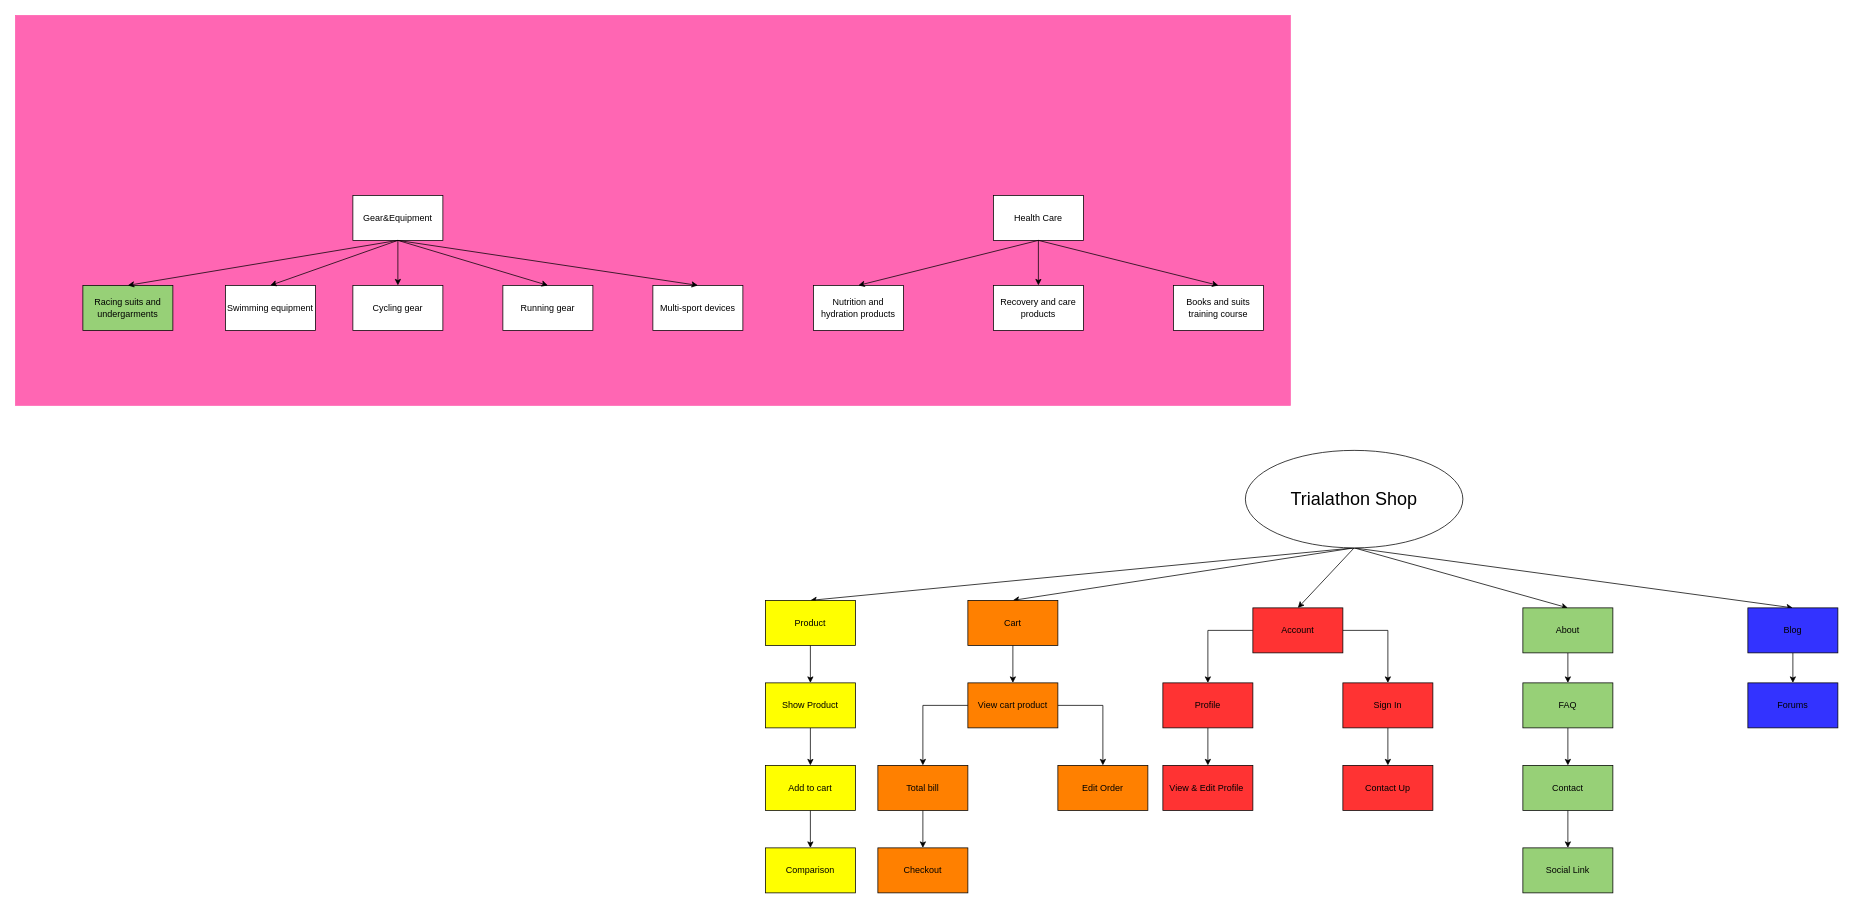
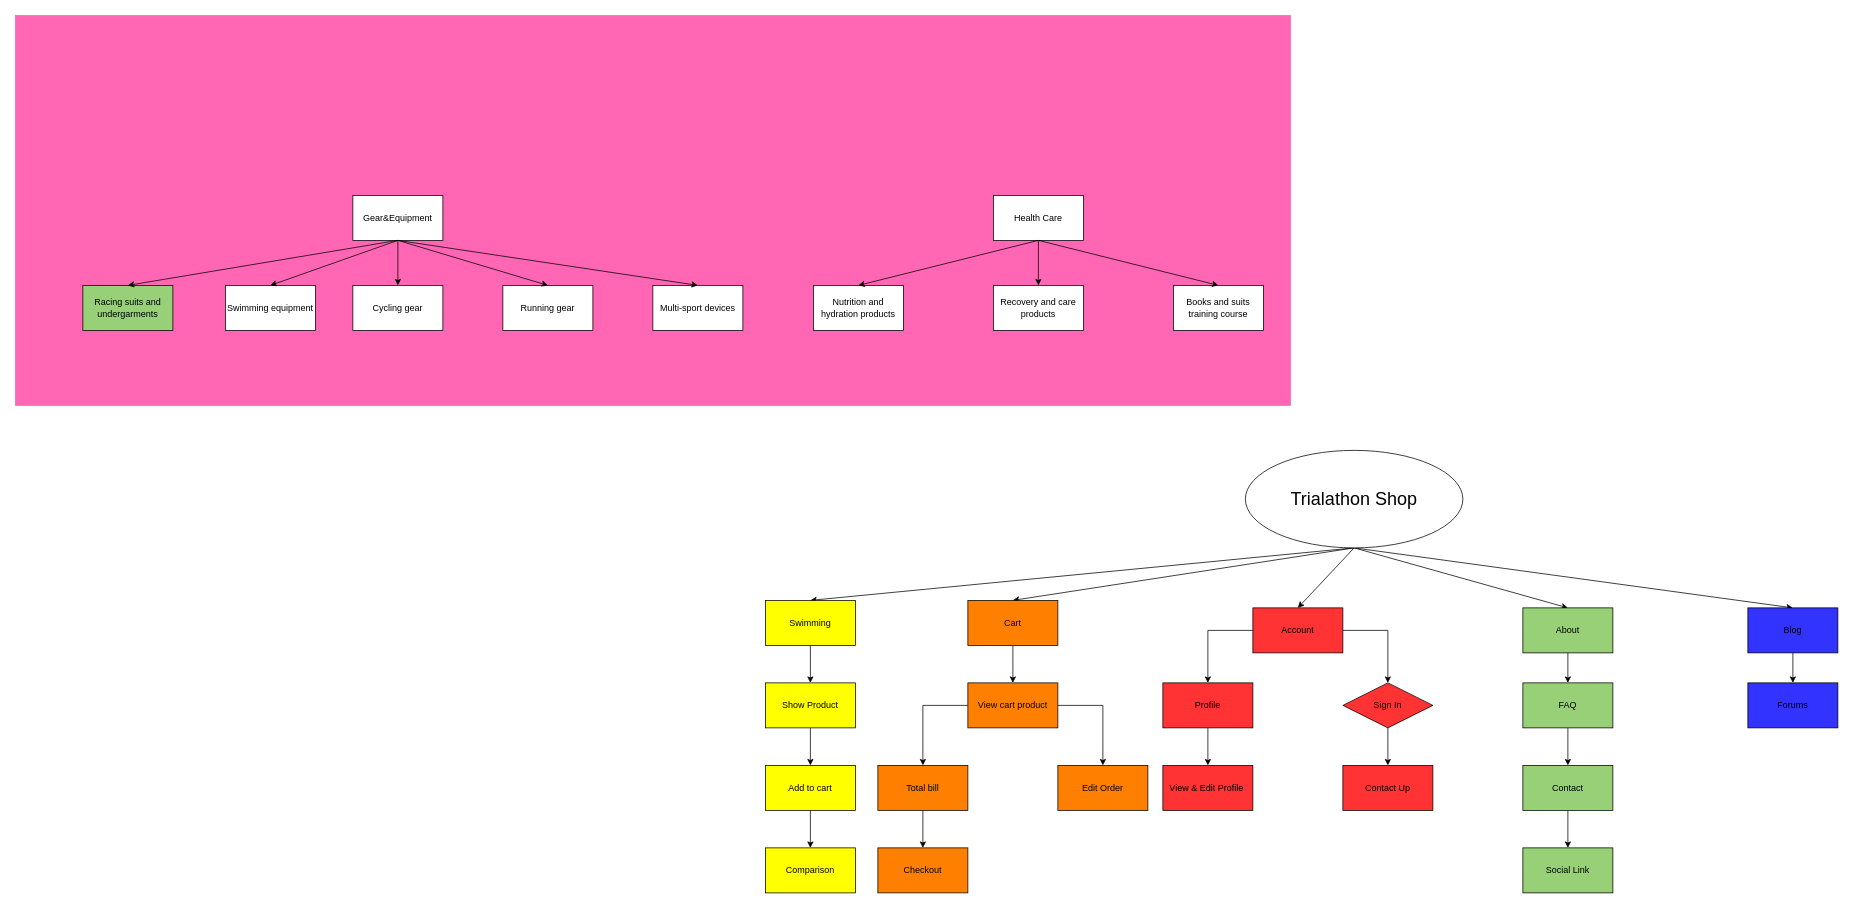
- <mxCell id="10" value="Product" style="rounded=0;whiteSpace=wrap;html=1;fillColor=#FFFF00;" vertex="1" parent="1"><mxGeometry x="1020" y="800" width="120" height="60" as="geometry" /></mxCell>
+ <mxCell id="10" value="Swimming" style="rounded=0;whiteSpace=wrap;html=1;fillColor=#FFFF00;" vertex="1" parent="1"><mxGeometry x="1020" y="800" width="120" height="60" as="geometry" /></mxCell>
- <mxCell id="53" value="Sign In" style="rounded=0;whiteSpace=wrap;html=1;fillColor=#FF3333;" vertex="1" parent="1"><mxGeometry x="1790" y="910" width="120" height="60" as="geometry" /></mxCell>
+ <mxCell id="53" value="Sign In" style="rhombus;whiteSpace=wrap;html=1;fillColor=#FF3333;" vertex="1" parent="1"><mxGeometry x="1790" y="910" width="120" height="60" as="geometry" /></mxCell>
